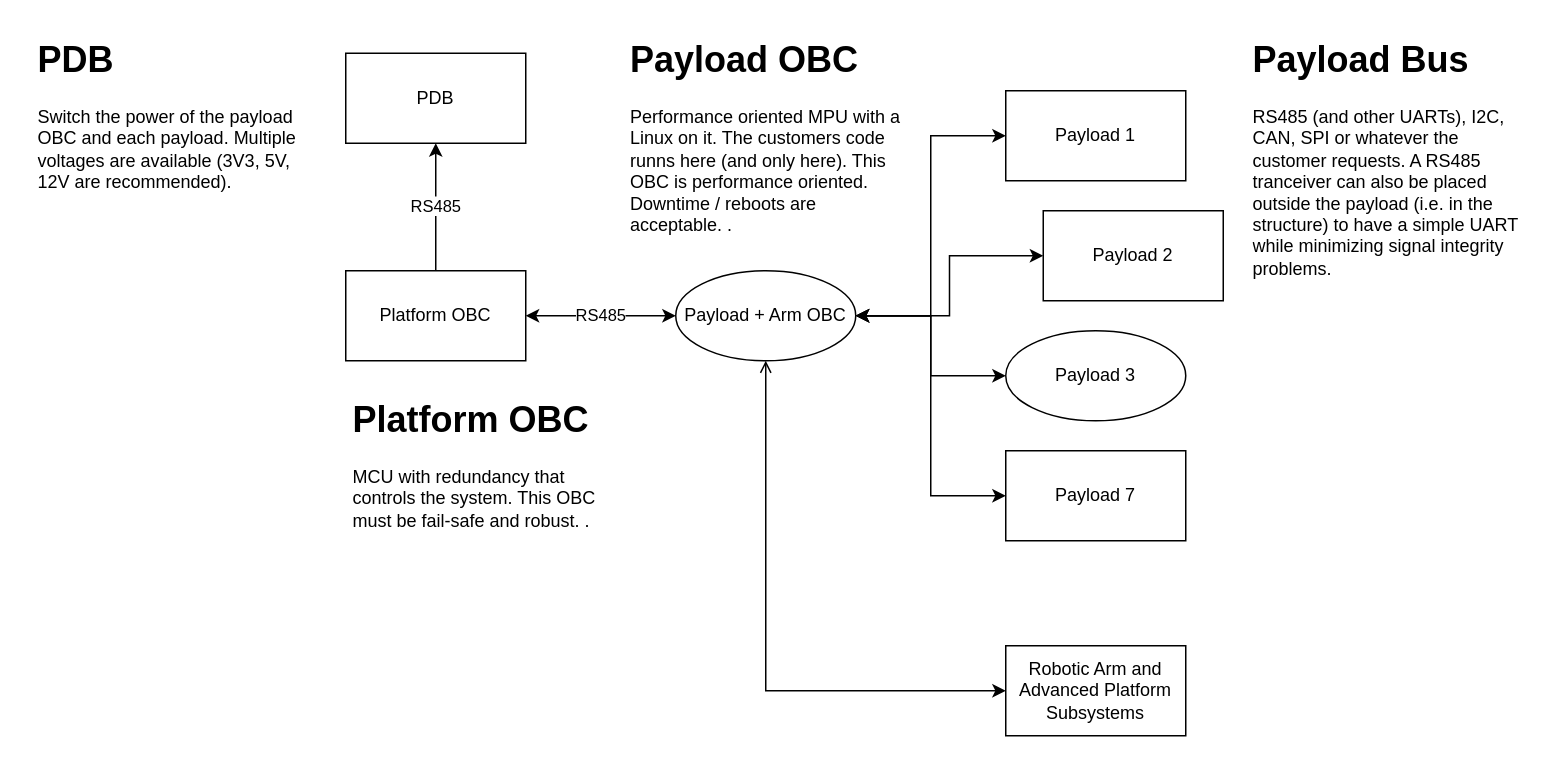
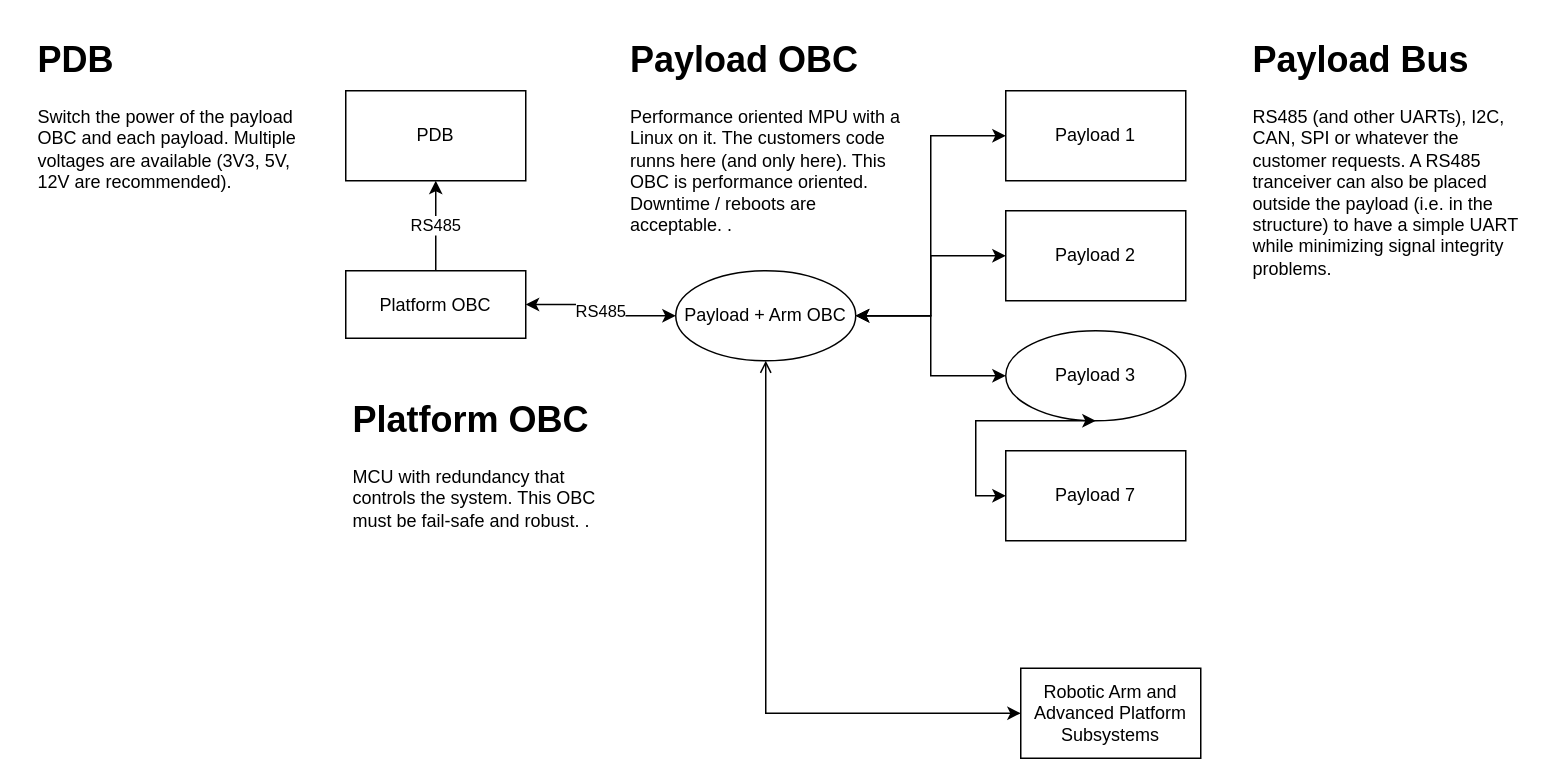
- <mxCell id="2" value="PDB" style="rounded=0;whiteSpace=wrap;html=1;" vertex="1" parent="1"><mxGeometry x="230" y="35" width="120" height="60" as="geometry" /></mxCell>
+ <mxCell id="2" value="PDB" style="rounded=0;whiteSpace=wrap;html=1;" vertex="1" parent="1"><mxGeometry x="230" y="60" width="120" height="60" as="geometry" /></mxCell>
- <mxCell id="10" value="Payload 2" style="rounded=0;whiteSpace=wrap;html=1;" vertex="1" parent="1"><mxGeometry x="695" y="140" width="120" height="60" as="geometry" /></mxCell>
+ <mxCell id="10" value="Payload 2" style="rounded=0;whiteSpace=wrap;html=1;" vertex="1" parent="1"><mxGeometry x="670" y="140" width="120" height="60" as="geometry" /></mxCell>
- <mxCell id="5" value="Platform OBC" style="rounded=0;whiteSpace=wrap;html=1;" vertex="1" parent="1"><mxGeometry x="230" y="180" width="120" height="60" as="geometry" /></mxCell>
+ <mxCell id="5" value="Platform OBC" style="rounded=0;whiteSpace=wrap;html=1;" vertex="1" parent="1"><mxGeometry x="230" y="180" width="120" height="45" as="geometry" /></mxCell>
- <mxCell id="13" style="edgeStyle=orthogonalEdgeStyle;rounded=0;orthogonalLoop=1;jettySize=auto;html=1;exitX=0;exitY=0.5;exitDx=0;exitDy=0;entryX=1;entryY=0.5;entryDx=0;entryDy=0;startArrow=classic;startFill=1;" edge="1" parent="1" source="14" target="7"><mxGeometry relative="1" as="geometry" /></mxCell>
+ <mxCell id="13" style="edgeStyle=orthogonalEdgeStyle;rounded=0;orthogonalLoop=1;jettySize=auto;html=1;exitX=0;exitY=0.5;exitDx=0;exitDy=0;startArrow=classic;startFill=1;" edge="1" parent="1" source="14" target="12"><mxGeometry relative="1" as="geometry" /></mxCell>
- <mxCell id="19" value="Robotic Arm and Advanced Platform Subsystems" style="rounded=0;whiteSpace=wrap;html=1;" vertex="1" parent="1"><mxGeometry x="670" y="430" width="120" height="60" as="geometry" /></mxCell>
+ <mxCell id="19" value="Robotic Arm and Advanced Platform Subsystems" style="rounded=0;whiteSpace=wrap;html=1;" vertex="1" parent="1"><mxGeometry x="680" y="445" width="120" height="60" as="geometry" /></mxCell>
